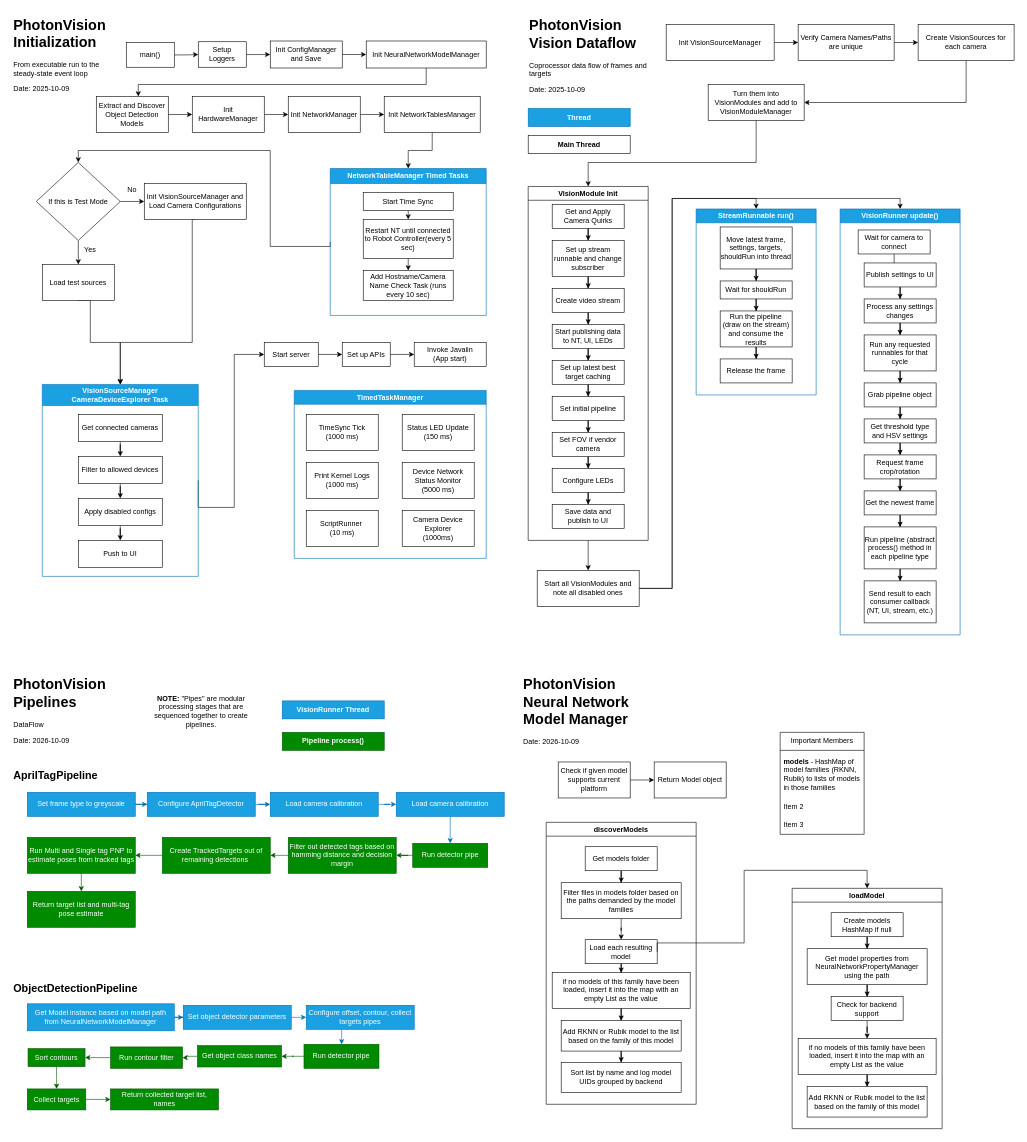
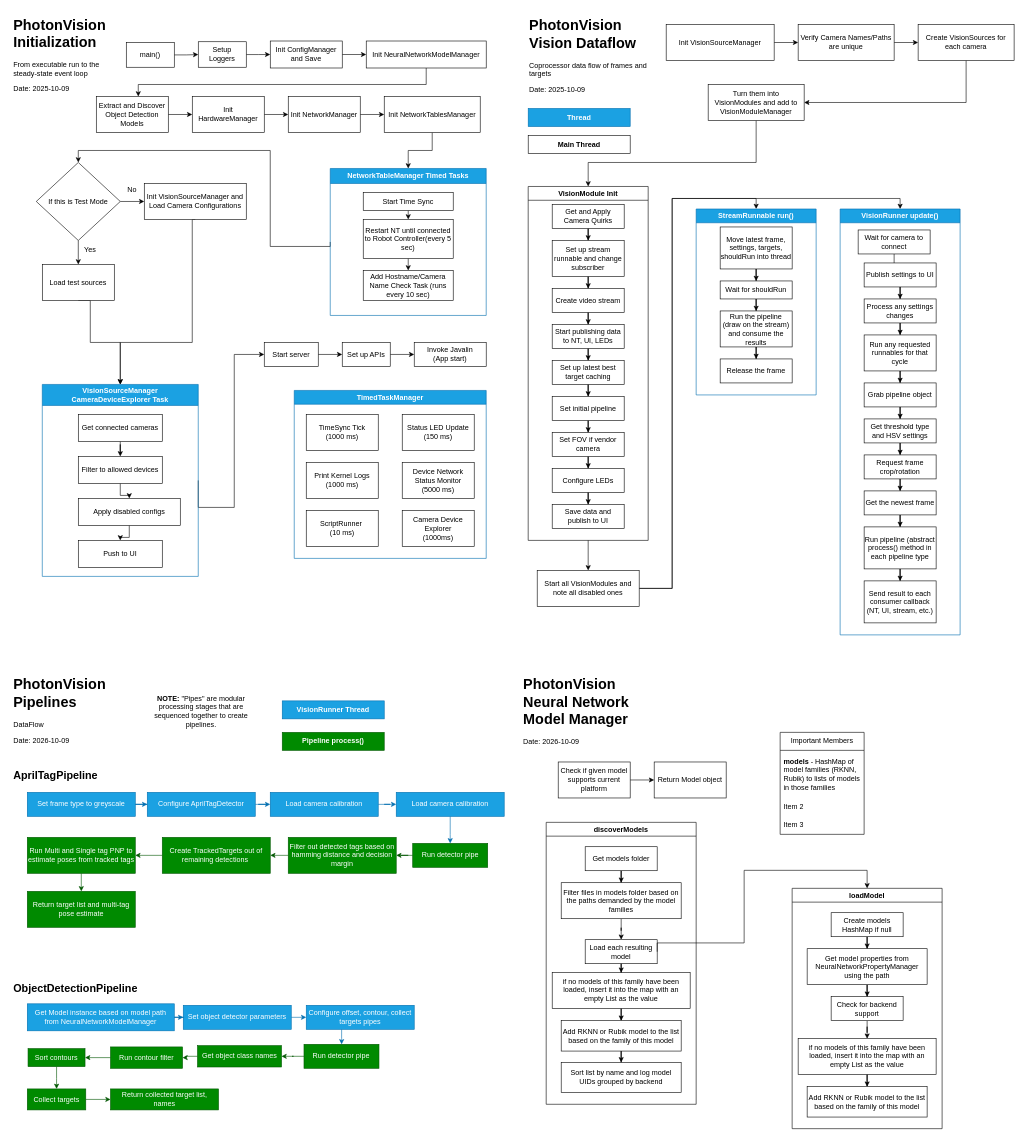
- <mxCell id="40" value="Apply disabled configs" style="rounded=0;whiteSpace=wrap;html=1;" parent="34" vertex="1"><mxGeometry x="60" y="190" width="140" height="45" as="geometry" /></mxCell>
+ <mxCell id="40" value="Apply disabled configs" style="rounded=0;whiteSpace=wrap;html=1;" parent="34" vertex="1"><mxGeometry x="60" y="190" width="170" height="45" as="geometry" /></mxCell>
